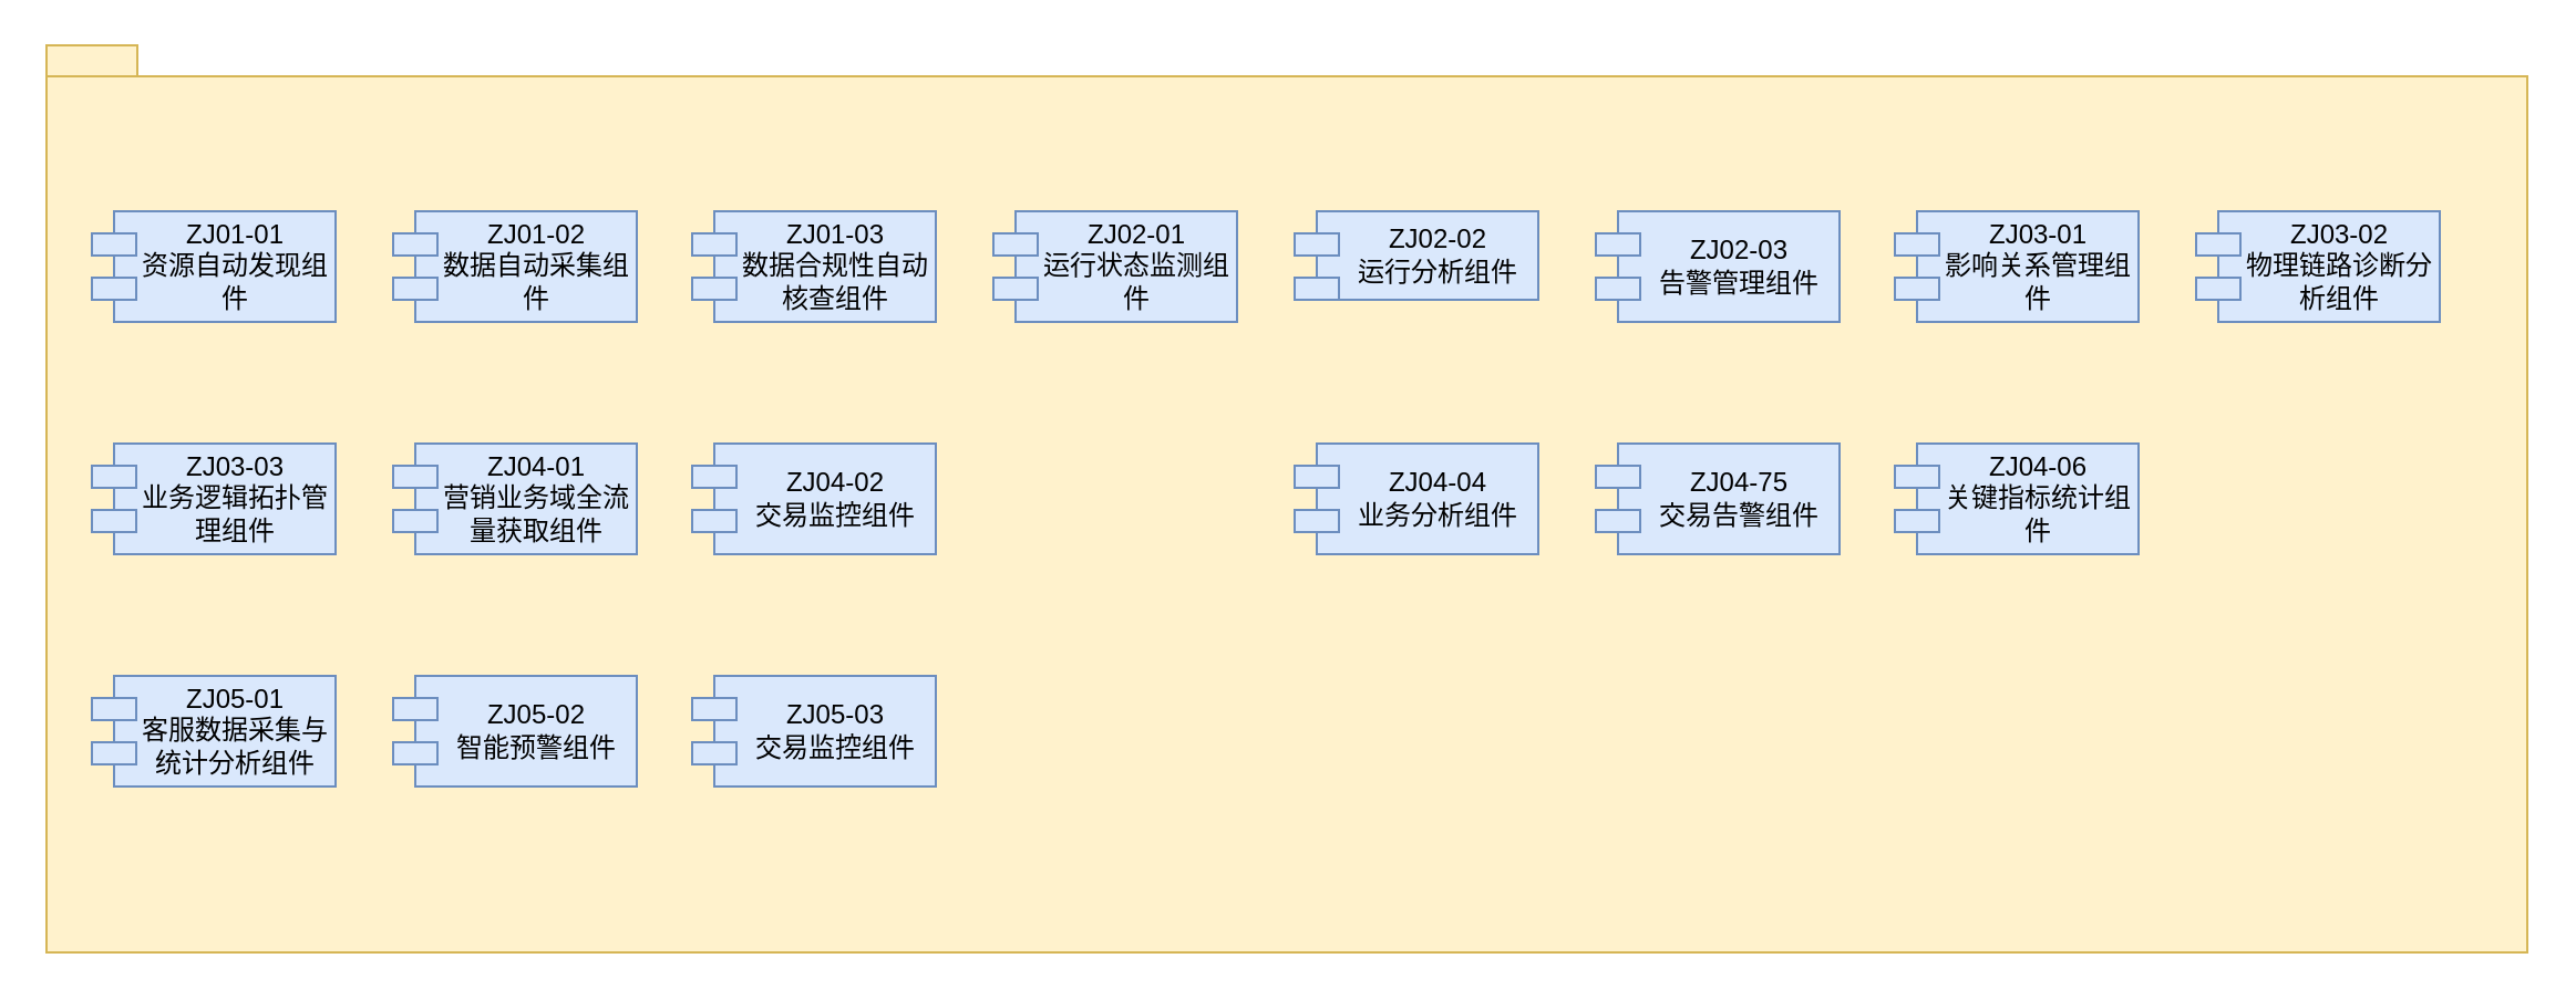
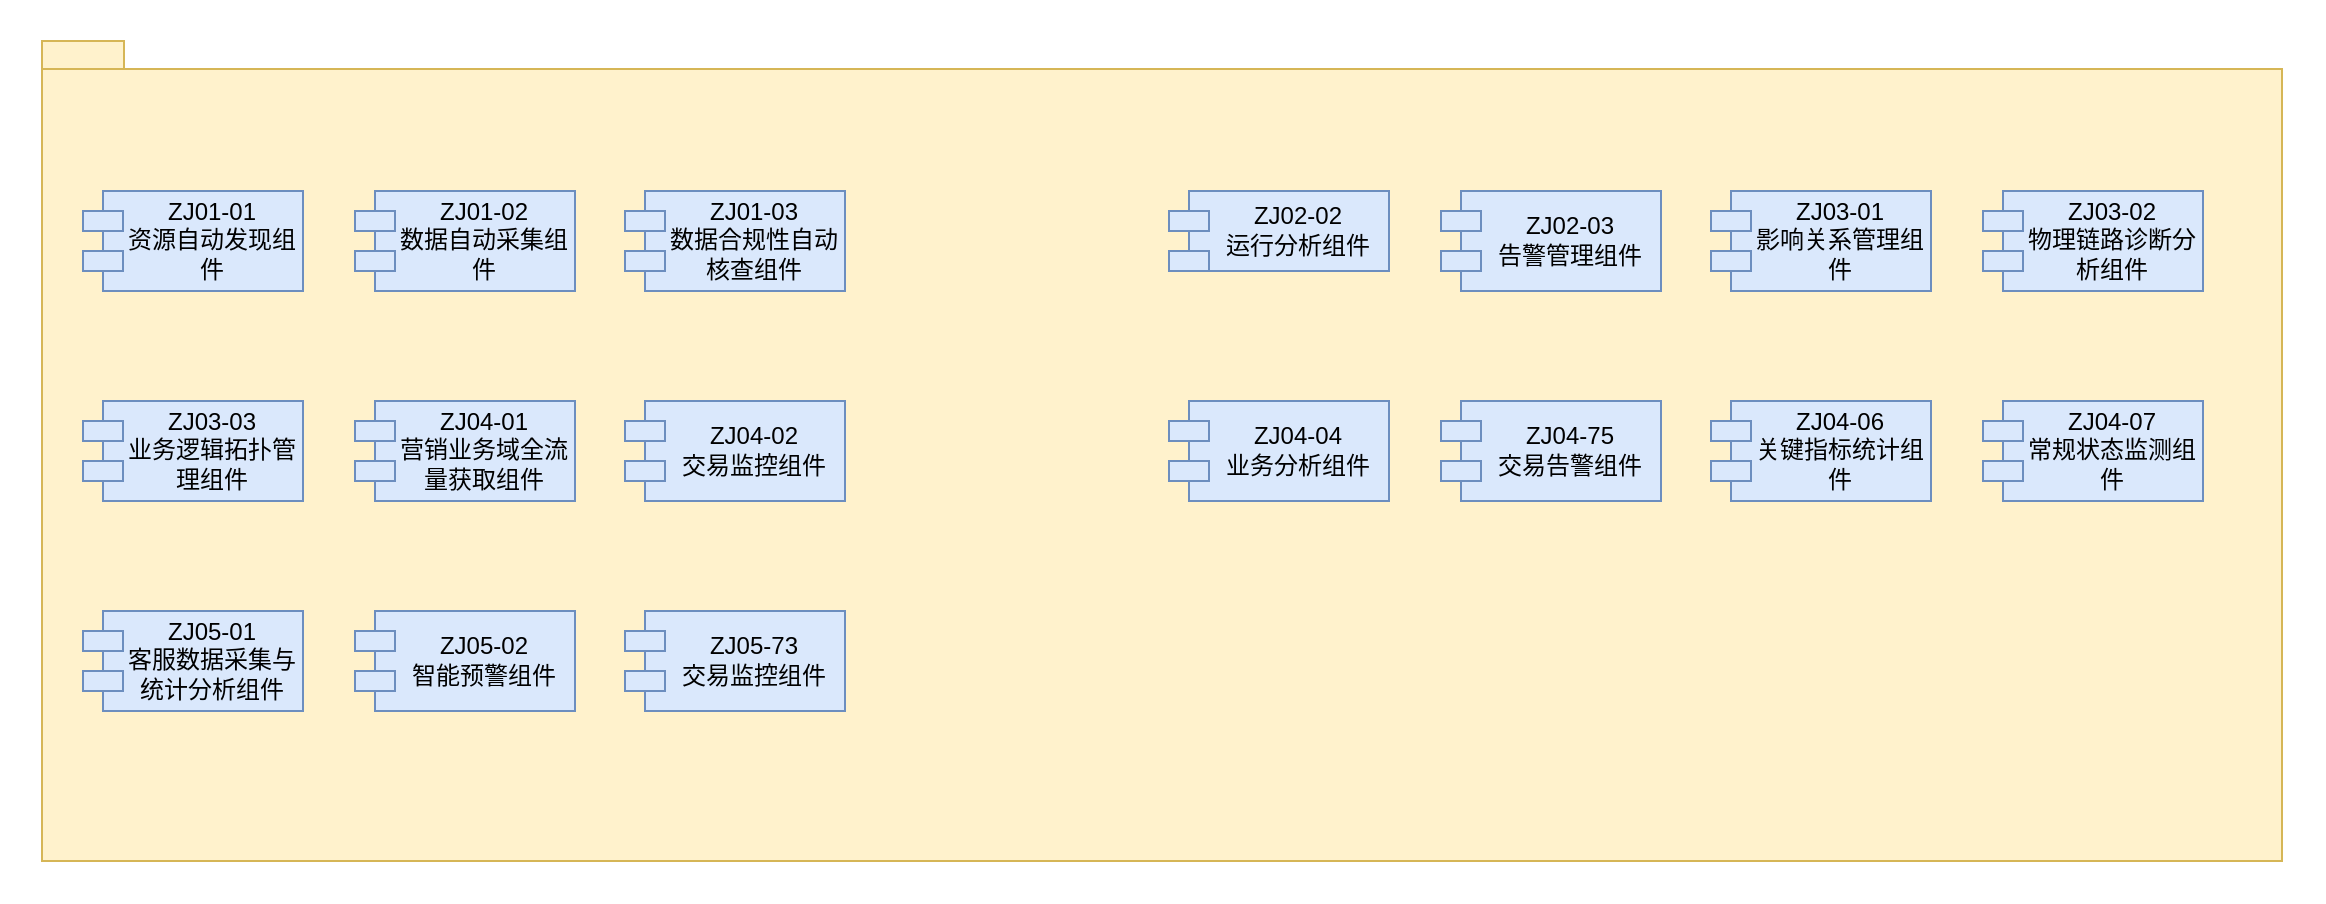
- <mxCell id="6" value="ZJ02-01&#10;运行状态监测组件" style="shape=module;align=center;spacingLeft=20;align=center;verticalAlign=middle;whiteSpace=wrap;labelPosition=center;verticalLabelPosition=middle;fillColor=#dae8fc;strokeColor=#6c8ebf;" vertex="1" parent="1"><mxGeometry x="448" y="95" width="110" height="50" as="geometry" /></mxCell>
+ <mxCell id="18" value="ZJ04-07&#10;常规状态监测组件" style="shape=module;align=center;spacingLeft=20;align=center;verticalAlign=middle;whiteSpace=wrap;labelPosition=center;verticalLabelPosition=middle;fillColor=#dae8fc;strokeColor=#6c8ebf;" vertex="1" parent="1"><mxGeometry x="991" y="200" width="110" height="50" as="geometry" /></mxCell>
- <mxCell id="16" value="ZJ05-03&#10;交易监控组件" style="shape=module;align=center;spacingLeft=20;align=center;verticalAlign=middle;whiteSpace=wrap;labelPosition=center;verticalLabelPosition=middle;fillColor=#dae8fc;strokeColor=#6c8ebf;" vertex="1" parent="1"><mxGeometry x="312" y="305" width="110" height="50" as="geometry" /></mxCell>
+ <mxCell id="16" value="ZJ05-73&#10;交易监控组件" style="shape=module;align=center;spacingLeft=20;align=center;verticalAlign=middle;whiteSpace=wrap;labelPosition=center;verticalLabelPosition=middle;fillColor=#dae8fc;strokeColor=#6c8ebf;" vertex="1" parent="1"><mxGeometry x="312" y="305" width="110" height="50" as="geometry" /></mxCell>
